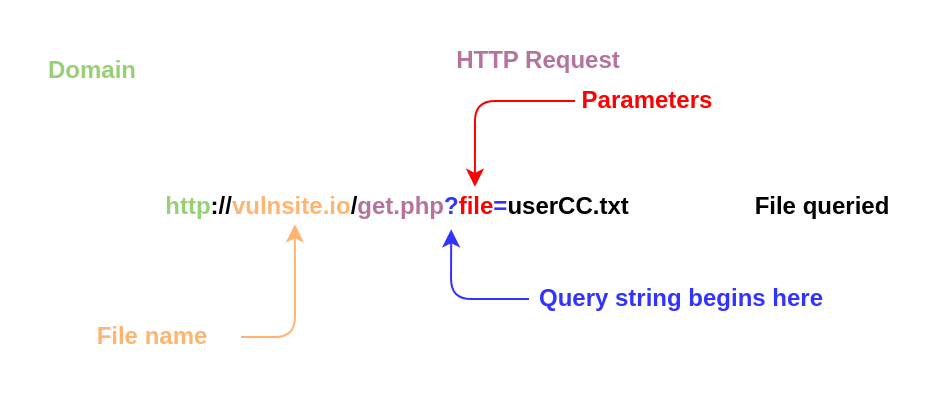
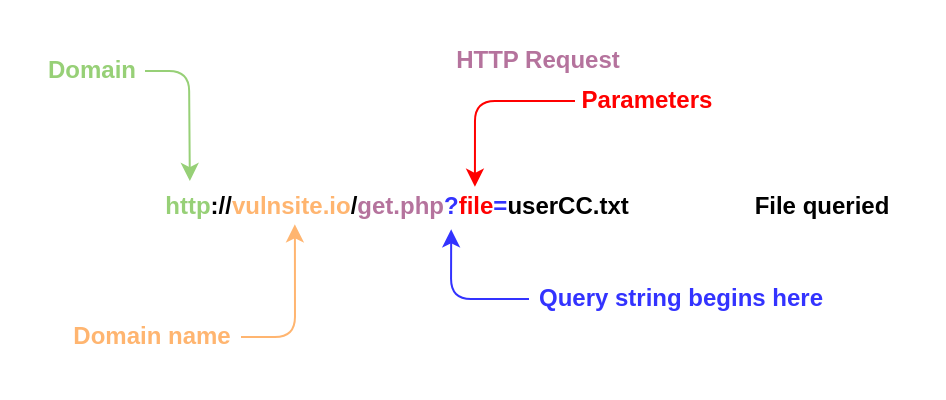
+ <mxCell id="8" value="" style="endArrow=classic;html=1;entryX=0.072;entryY=-0.222;entryDx=0;entryDy=0;entryPerimeter=0;strokeColor=#97D077;exitX=1;exitY=0.5;exitDx=0;exitDy=0;fontStyle=1" edge="1" parent="1" source="12" target="2"><mxGeometry width="50" height="50" relative="1" as="geometry"><mxPoint x="62" y="35" as="sourcePoint" /><mxPoint x="279" y="157" as="targetPoint" /><Array as="points"><mxPoint x="94" y="35" /></Array></mxGeometry></mxCell>
- <mxCell id="11" value="&lt;font color=&quot;#ffb570&quot;&gt;File name&lt;/font&gt;" style="text;html=1;strokeColor=none;fillColor=none;align=center;verticalAlign=middle;whiteSpace=wrap;rounded=0;fontStyle=1" vertex="1" parent="1"><mxGeometry x="32" y="158" width="88" height="20" as="geometry" /></mxCell>
+ <mxCell id="11" value="&lt;font color=&quot;#ffb570&quot;&gt;Domain name&lt;/font&gt;" style="text;html=1;strokeColor=none;fillColor=none;align=center;verticalAlign=middle;whiteSpace=wrap;rounded=0;fontStyle=1" vertex="1" parent="1"><mxGeometry x="32" y="158" width="88" height="20" as="geometry" /></mxCell>
